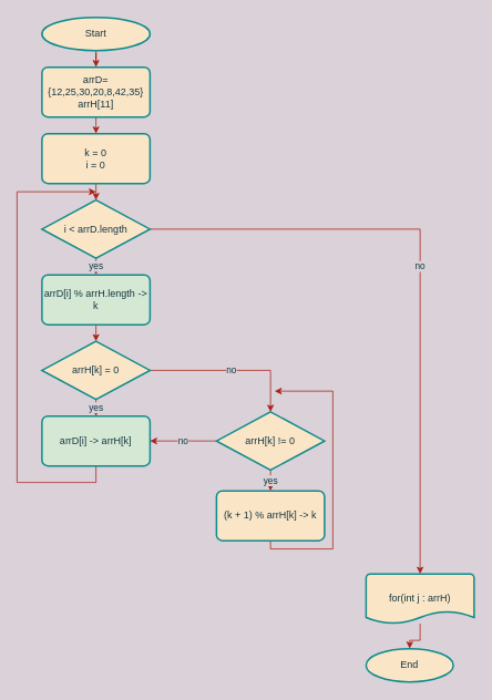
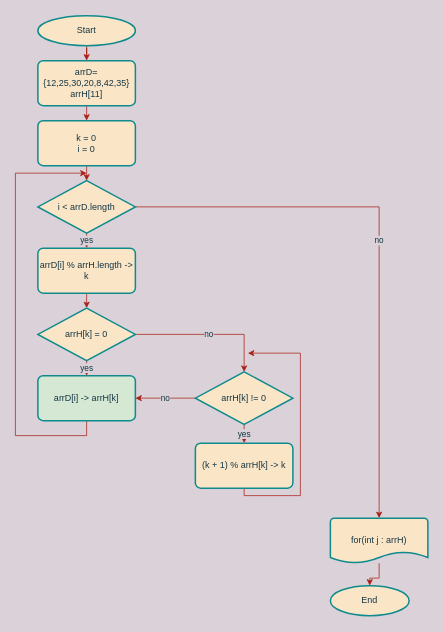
- <mxCell id="13" value="arrD[i] % arrH.length -&amp;gt; k" style="rounded=1;whiteSpace=wrap;html=1;absoluteArcSize=1;arcSize=14;strokeWidth=2;fillColor=#d5e8d4;strokeColor=#0F8B8D;fontColor=#143642;" vertex="1" parent="1"><mxGeometry x="50" y="330" width="130" height="60" as="geometry" /></mxCell>
+ <mxCell id="13" value="arrD[i] % arrH.length -&amp;gt; k" style="rounded=1;whiteSpace=wrap;html=1;absoluteArcSize=1;arcSize=14;strokeWidth=2;fillColor=#FAE5C7;strokeColor=#0F8B8D;fontColor=#143642;" vertex="1" parent="1"><mxGeometry x="50" y="330" width="130" height="60" as="geometry" /></mxCell>
